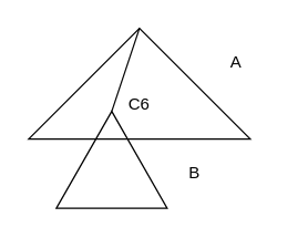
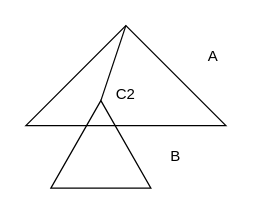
- <mxCell id="5" value="C6" style="text;html=1;strokeColor=none;fillColor=none;align=center;verticalAlign=middle;whiteSpace=wrap;rounded=0;" vertex="1" parent="1"><mxGeometry x="70" y="60" width="60" height="30" as="geometry" /></mxCell>
+ <mxCell id="5" value="C2" style="text;html=1;strokeColor=none;fillColor=none;align=center;verticalAlign=middle;whiteSpace=wrap;rounded=0;" vertex="1" parent="1"><mxGeometry x="70" y="60" width="60" height="30" as="geometry" /></mxCell>
